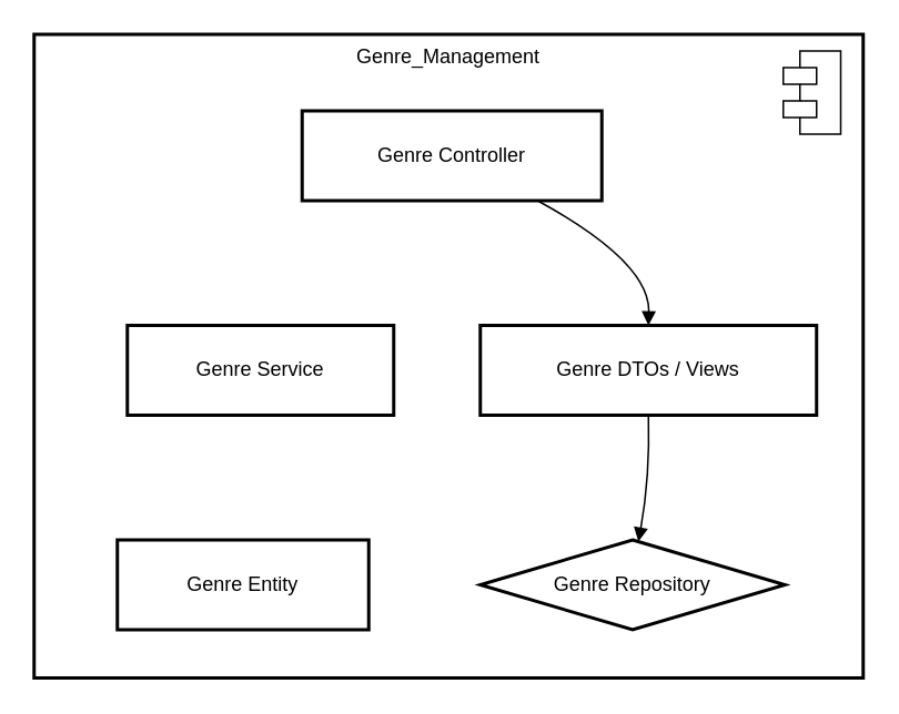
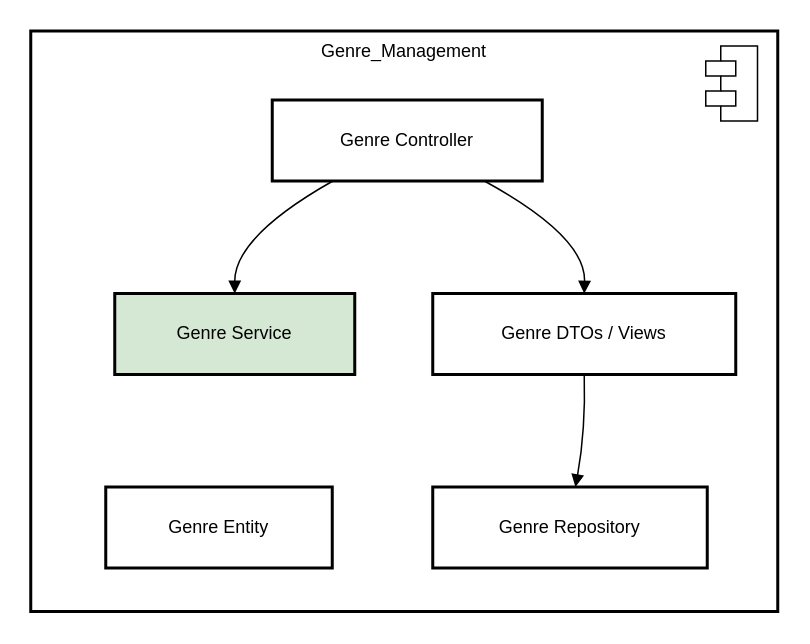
+ <mxCell id="8" value="" style="curved=1;startArrow=none;endArrow=block;exitX=0.23;exitY=0.99;entryX=0.5;entryY=-0.01;rounded=0;" edge="1" parent="2" source="3" target="4"><mxGeometry relative="1" as="geometry"><Array as="points"><mxPoint x="136" y="137" /></Array></mxGeometry></mxCell>
- <mxCell id="4" value="Genre Service" style="whiteSpace=wrap;strokeWidth=2;" vertex="1" parent="2"><mxGeometry x="56" y="175" width="160" height="54" as="geometry" /></mxCell>
+ <mxCell id="4" value="Genre Service" style="whiteSpace=wrap;strokeWidth=2;fillColor=#d5e8d4;" vertex="1" parent="2"><mxGeometry x="56" y="175" width="160" height="54" as="geometry" /></mxCell>
- <mxCell id="7" value="Genre Repository" style="rhombus;whiteSpace=wrap;strokeWidth=2;" vertex="1" parent="2"><mxGeometry x="268" y="304" width="183" height="54" as="geometry" /></mxCell>
+ <mxCell id="7" value="Genre Repository" style="whiteSpace=wrap;strokeWidth=2;" vertex="1" parent="2"><mxGeometry x="268" y="304" width="183" height="54" as="geometry" /></mxCell>
